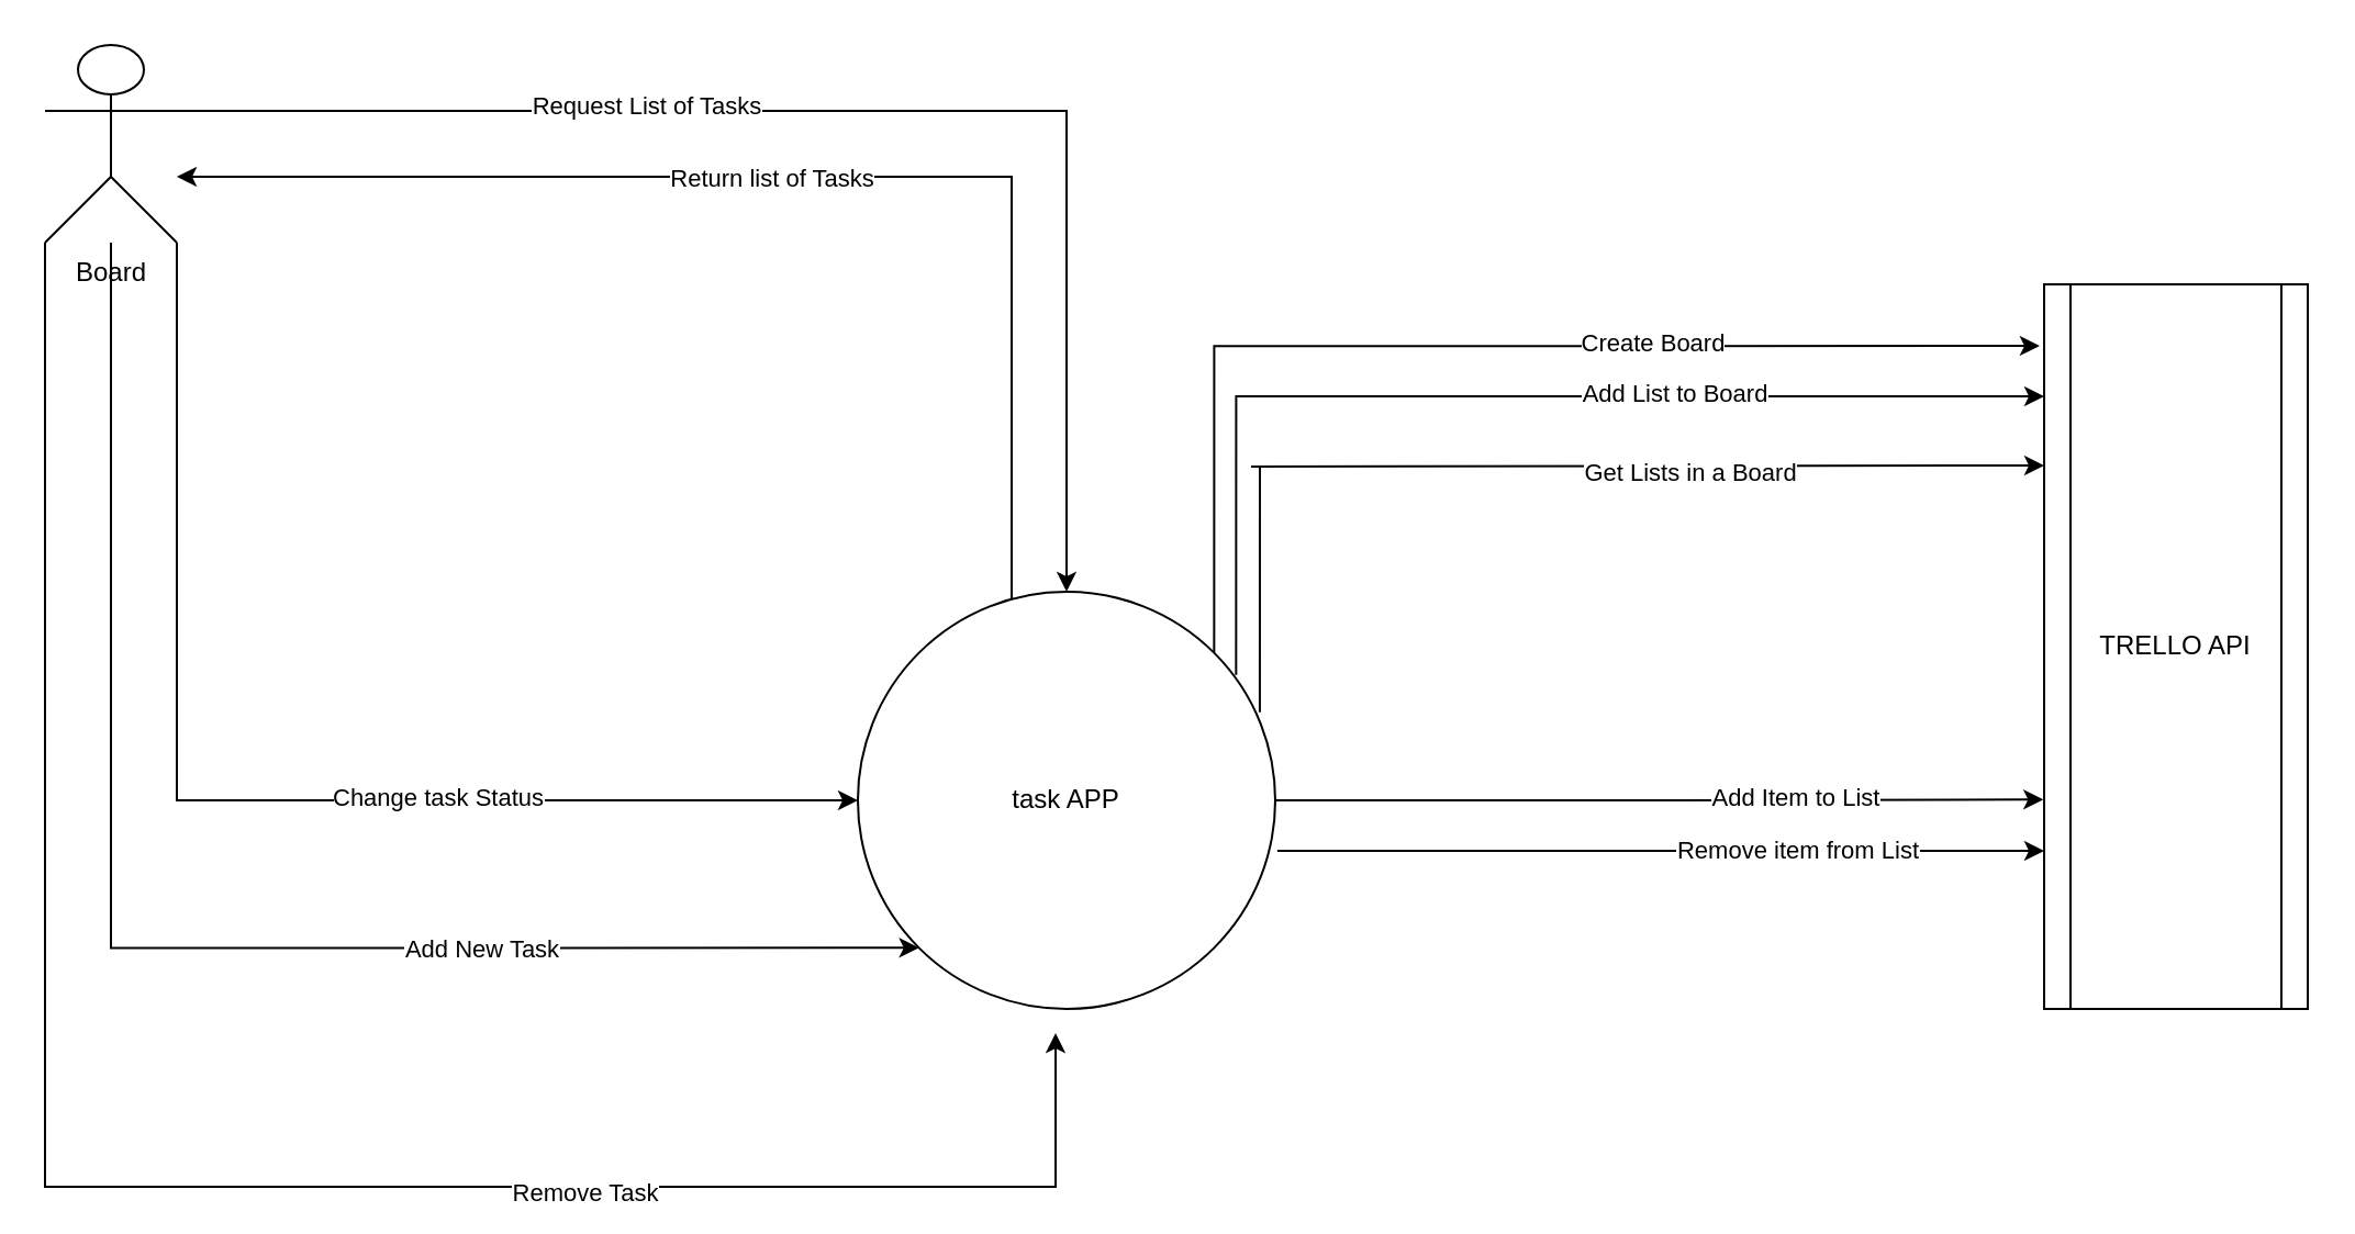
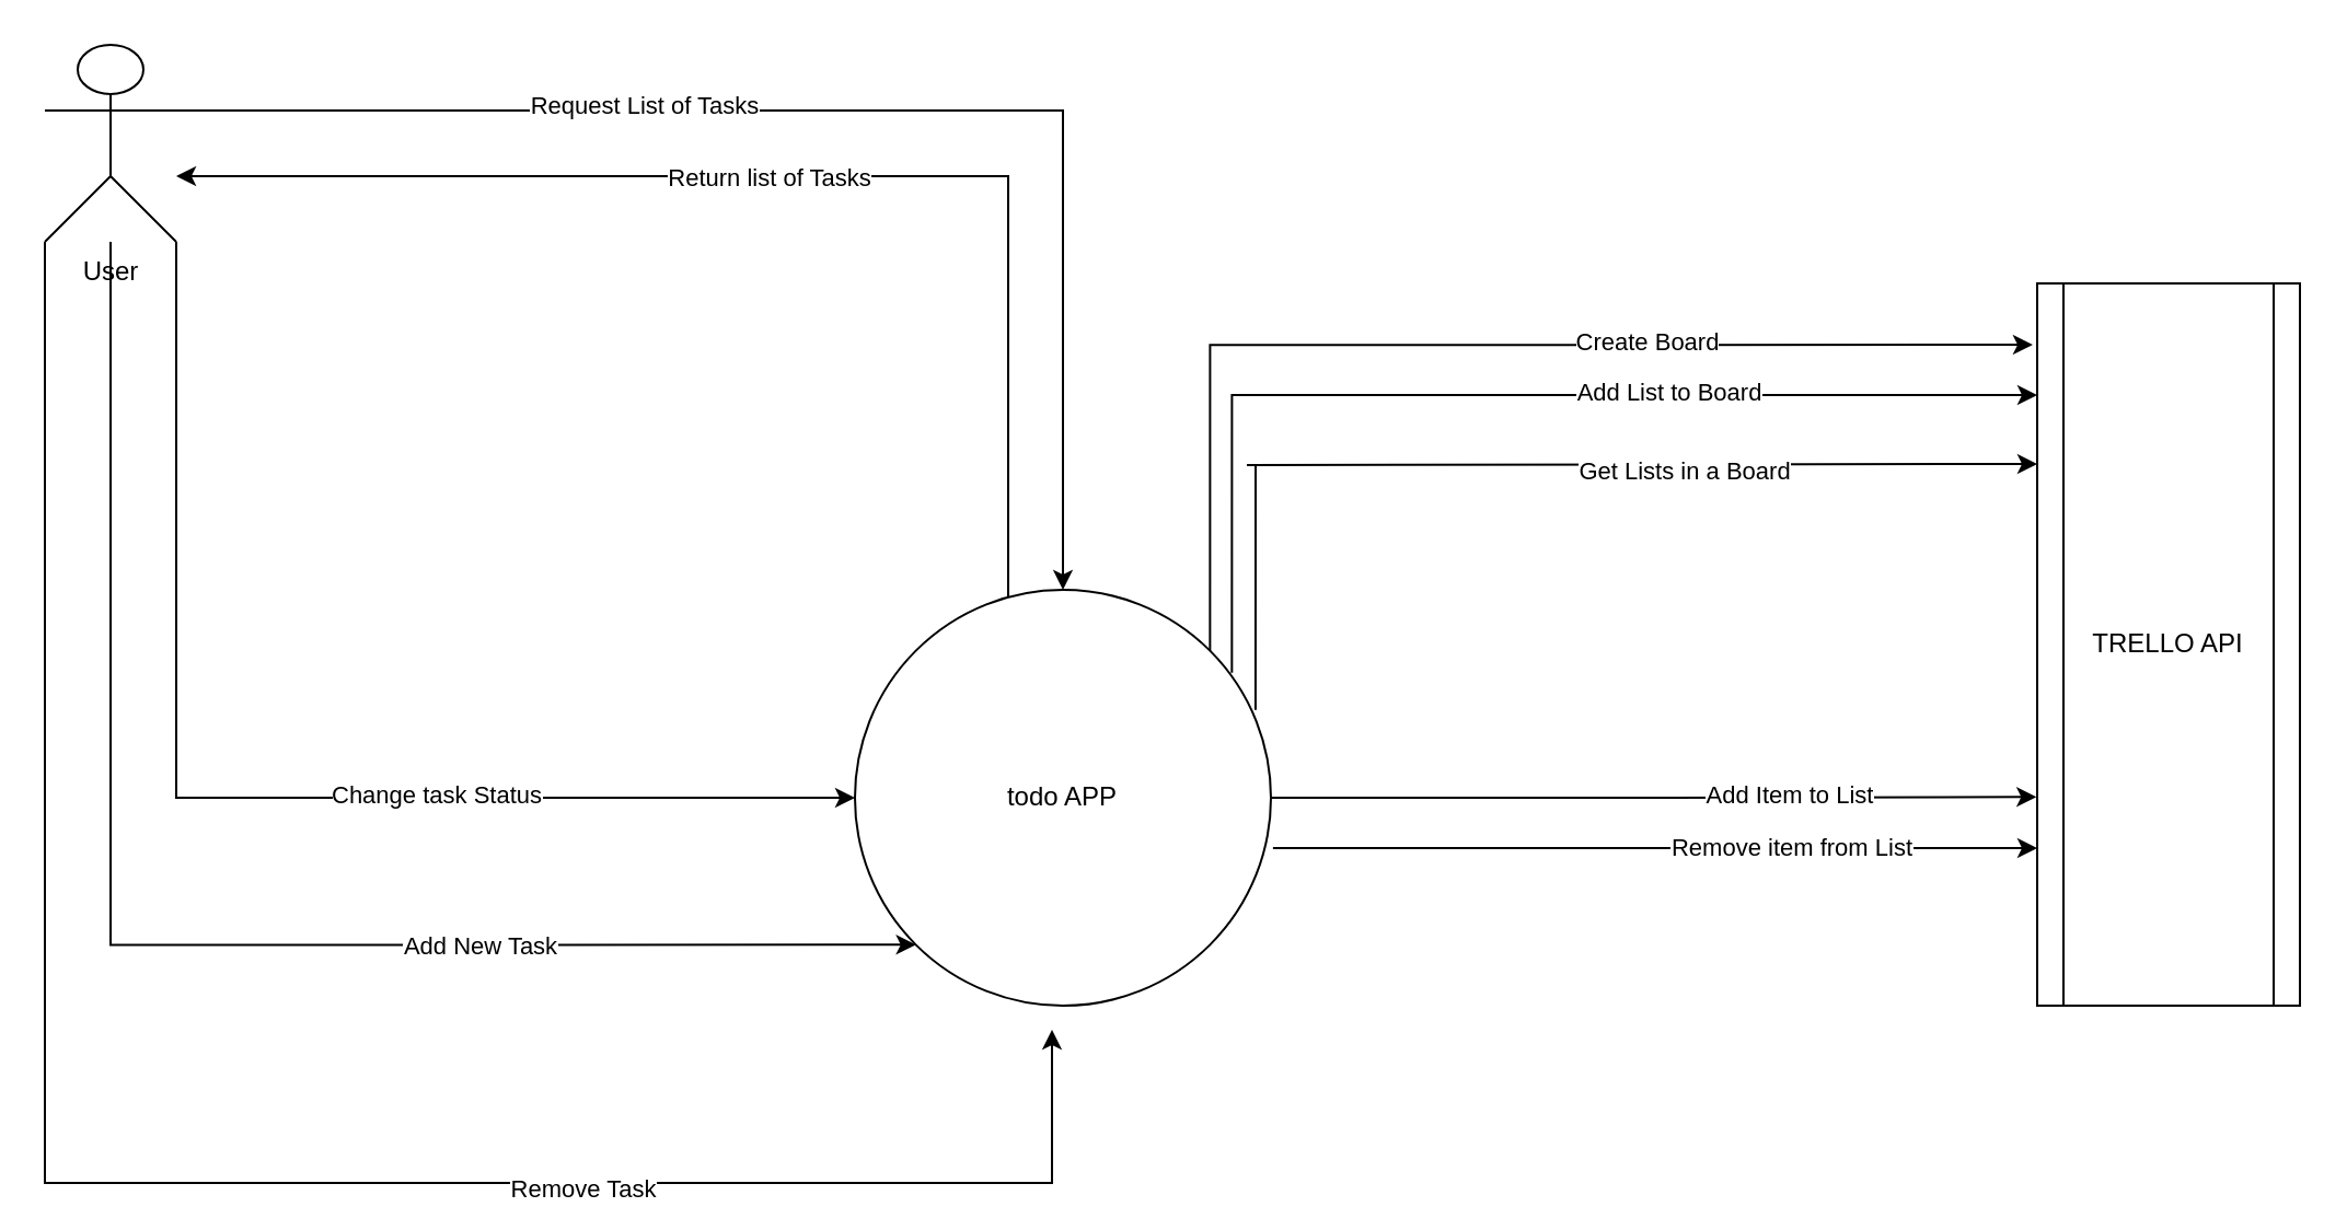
- <mxCell id="8" value="Board&lt;br&gt;" style="shape=umlActor;verticalLabelPosition=bottom;verticalAlign=top;html=1;outlineConnect=0;" parent="1" vertex="1"><mxGeometry x="20" y="20" width="60" height="90" as="geometry" /></mxCell>
+ <mxCell id="8" value="User&lt;br&gt;" style="shape=umlActor;verticalLabelPosition=bottom;verticalAlign=top;html=1;outlineConnect=0;" parent="1" vertex="1"><mxGeometry x="20" y="20" width="60" height="90" as="geometry" /></mxCell>
- <mxCell id="17" value="task APP" style="ellipse;whiteSpace=wrap;html=1;aspect=fixed;direction=west;" parent="1" vertex="1"><mxGeometry x="390" y="269" width="190" height="190" as="geometry" /></mxCell>
+ <mxCell id="17" value="todo APP" style="ellipse;whiteSpace=wrap;html=1;aspect=fixed;direction=west;" parent="1" vertex="1"><mxGeometry x="390" y="269" width="190" height="190" as="geometry" /></mxCell>
